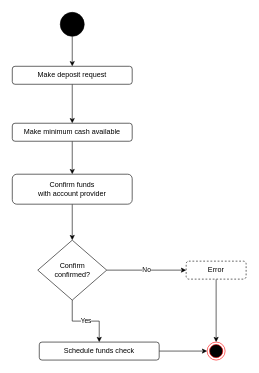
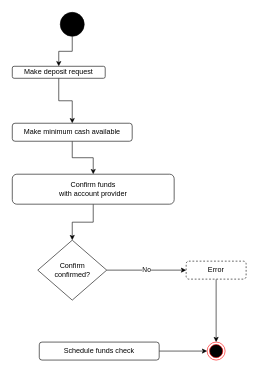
- <mxCell id="5" value="Make deposit request" style="rounded=1;whiteSpace=wrap;html=1;fillColor=#FFFFFF;" parent="1" vertex="1"><mxGeometry x="20" y="110" width="200" height="30" as="geometry" /></mxCell>
+ <mxCell id="5" value="Make deposit request" style="rounded=1;whiteSpace=wrap;html=1;fillColor=#FFFFFF;" parent="1" vertex="1"><mxGeometry x="20" y="110" width="155" height="20" as="geometry" /></mxCell>
- <mxCell id="13" value="Confirm funds &lt;br&gt;with account provider" style="rounded=1;whiteSpace=wrap;html=1;fillColor=#FFFFFF;" vertex="1" parent="1"><mxGeometry x="20" y="290" width="200" height="50" as="geometry" /></mxCell>
+ <mxCell id="13" value="Confirm funds &lt;br&gt;with account provider" style="rounded=1;whiteSpace=wrap;html=1;fillColor=#FFFFFF;" vertex="1" parent="1"><mxGeometry x="20" y="290" width="270" height="50" as="geometry" /></mxCell>
- <mxCell id="14" value="Yes" style="edgeStyle=orthogonalEdgeStyle;rounded=0;orthogonalLoop=1;jettySize=auto;html=1;entryX=0.5;entryY=0;entryDx=0;entryDy=0;" edge="1" parent="1" source="15" target="17"><mxGeometry relative="1" as="geometry" /></mxCell>
